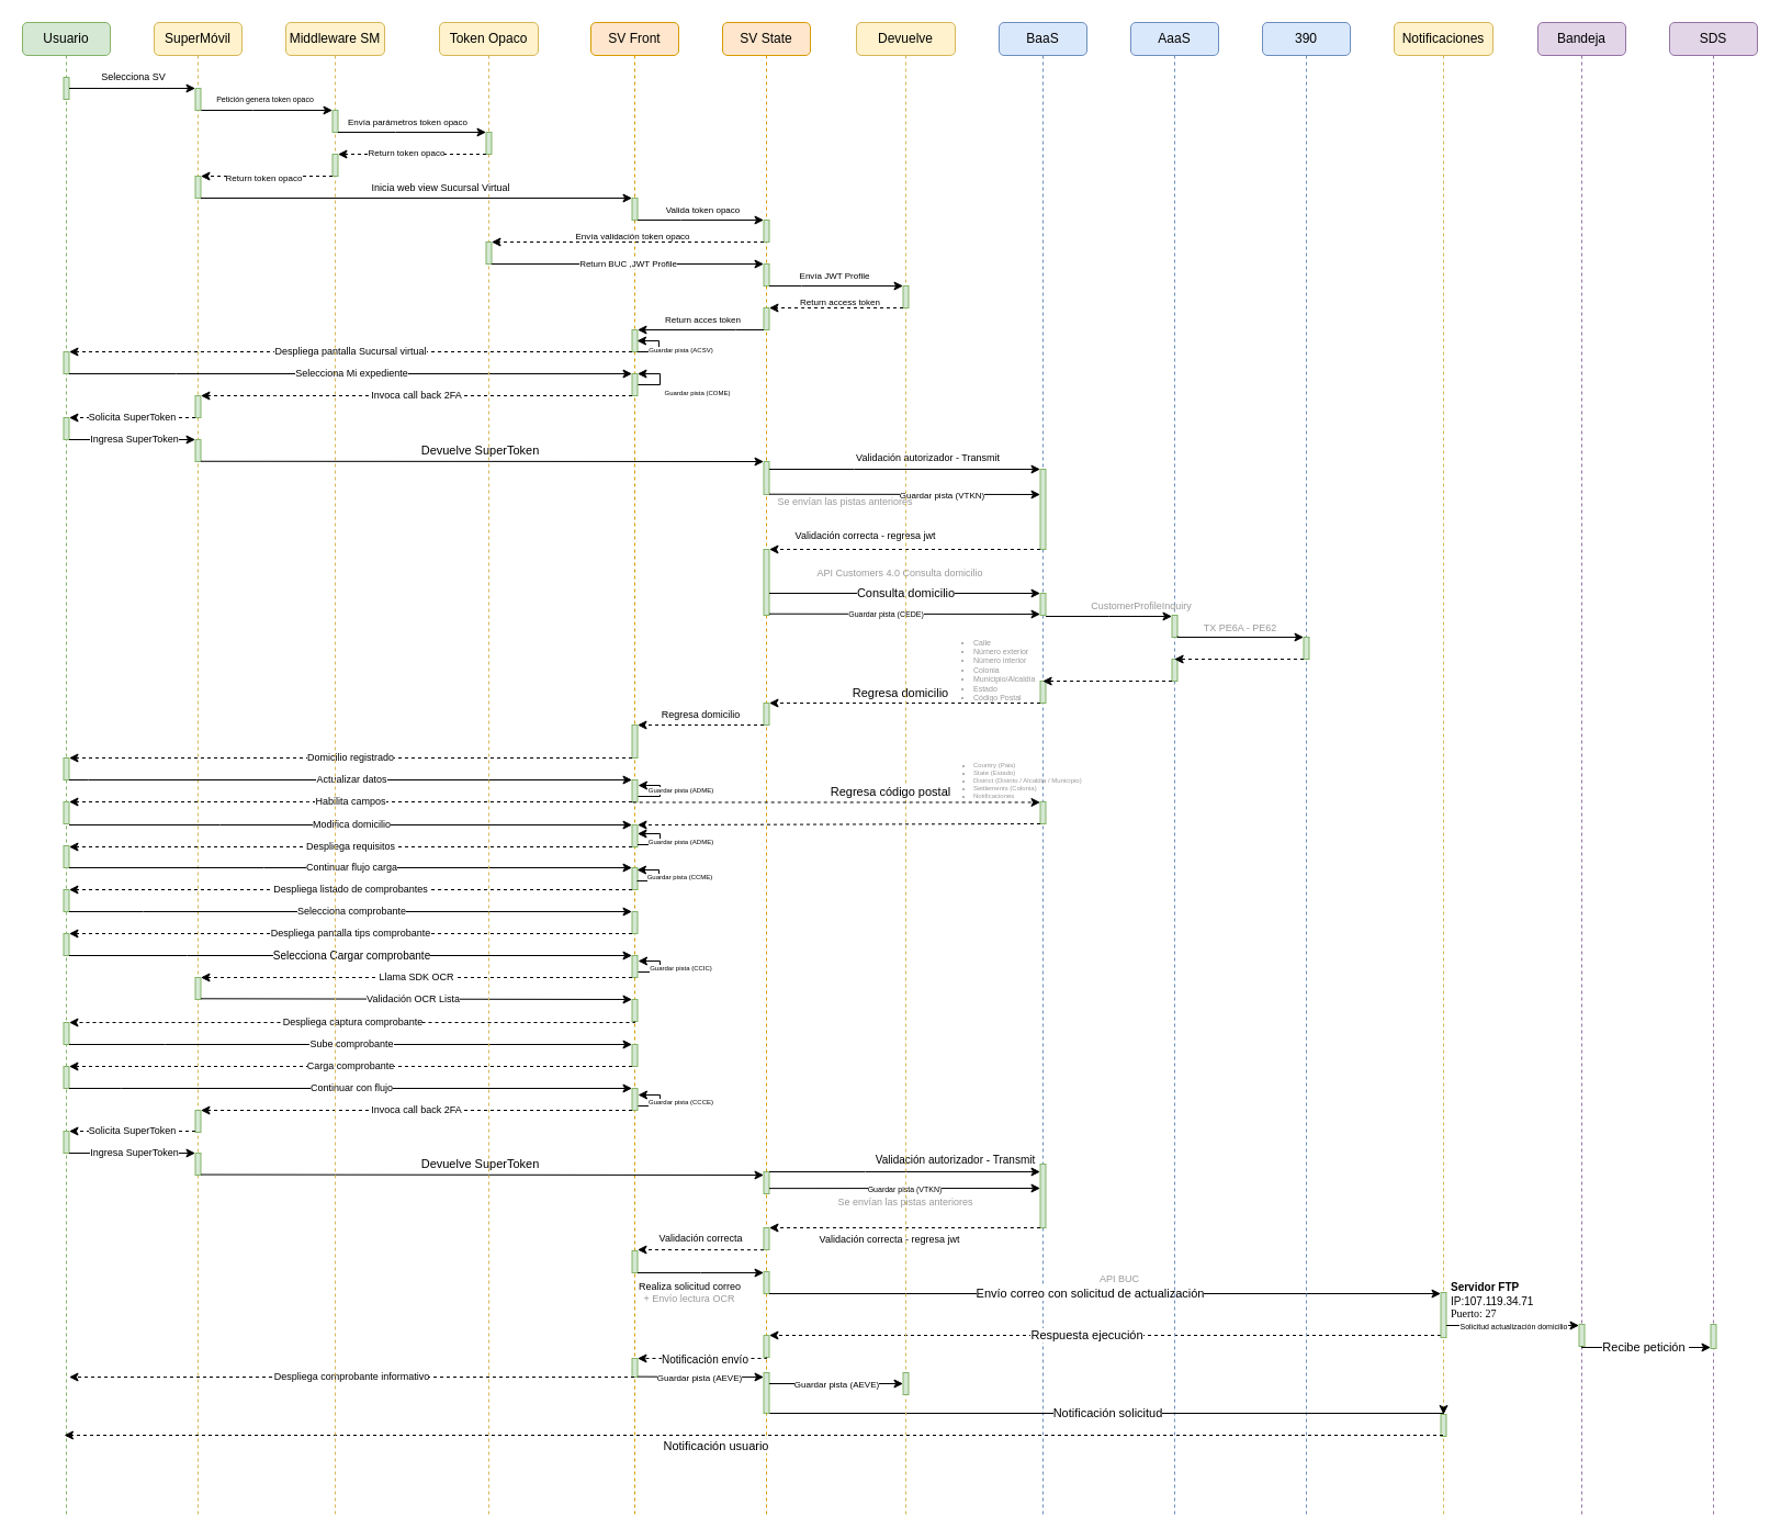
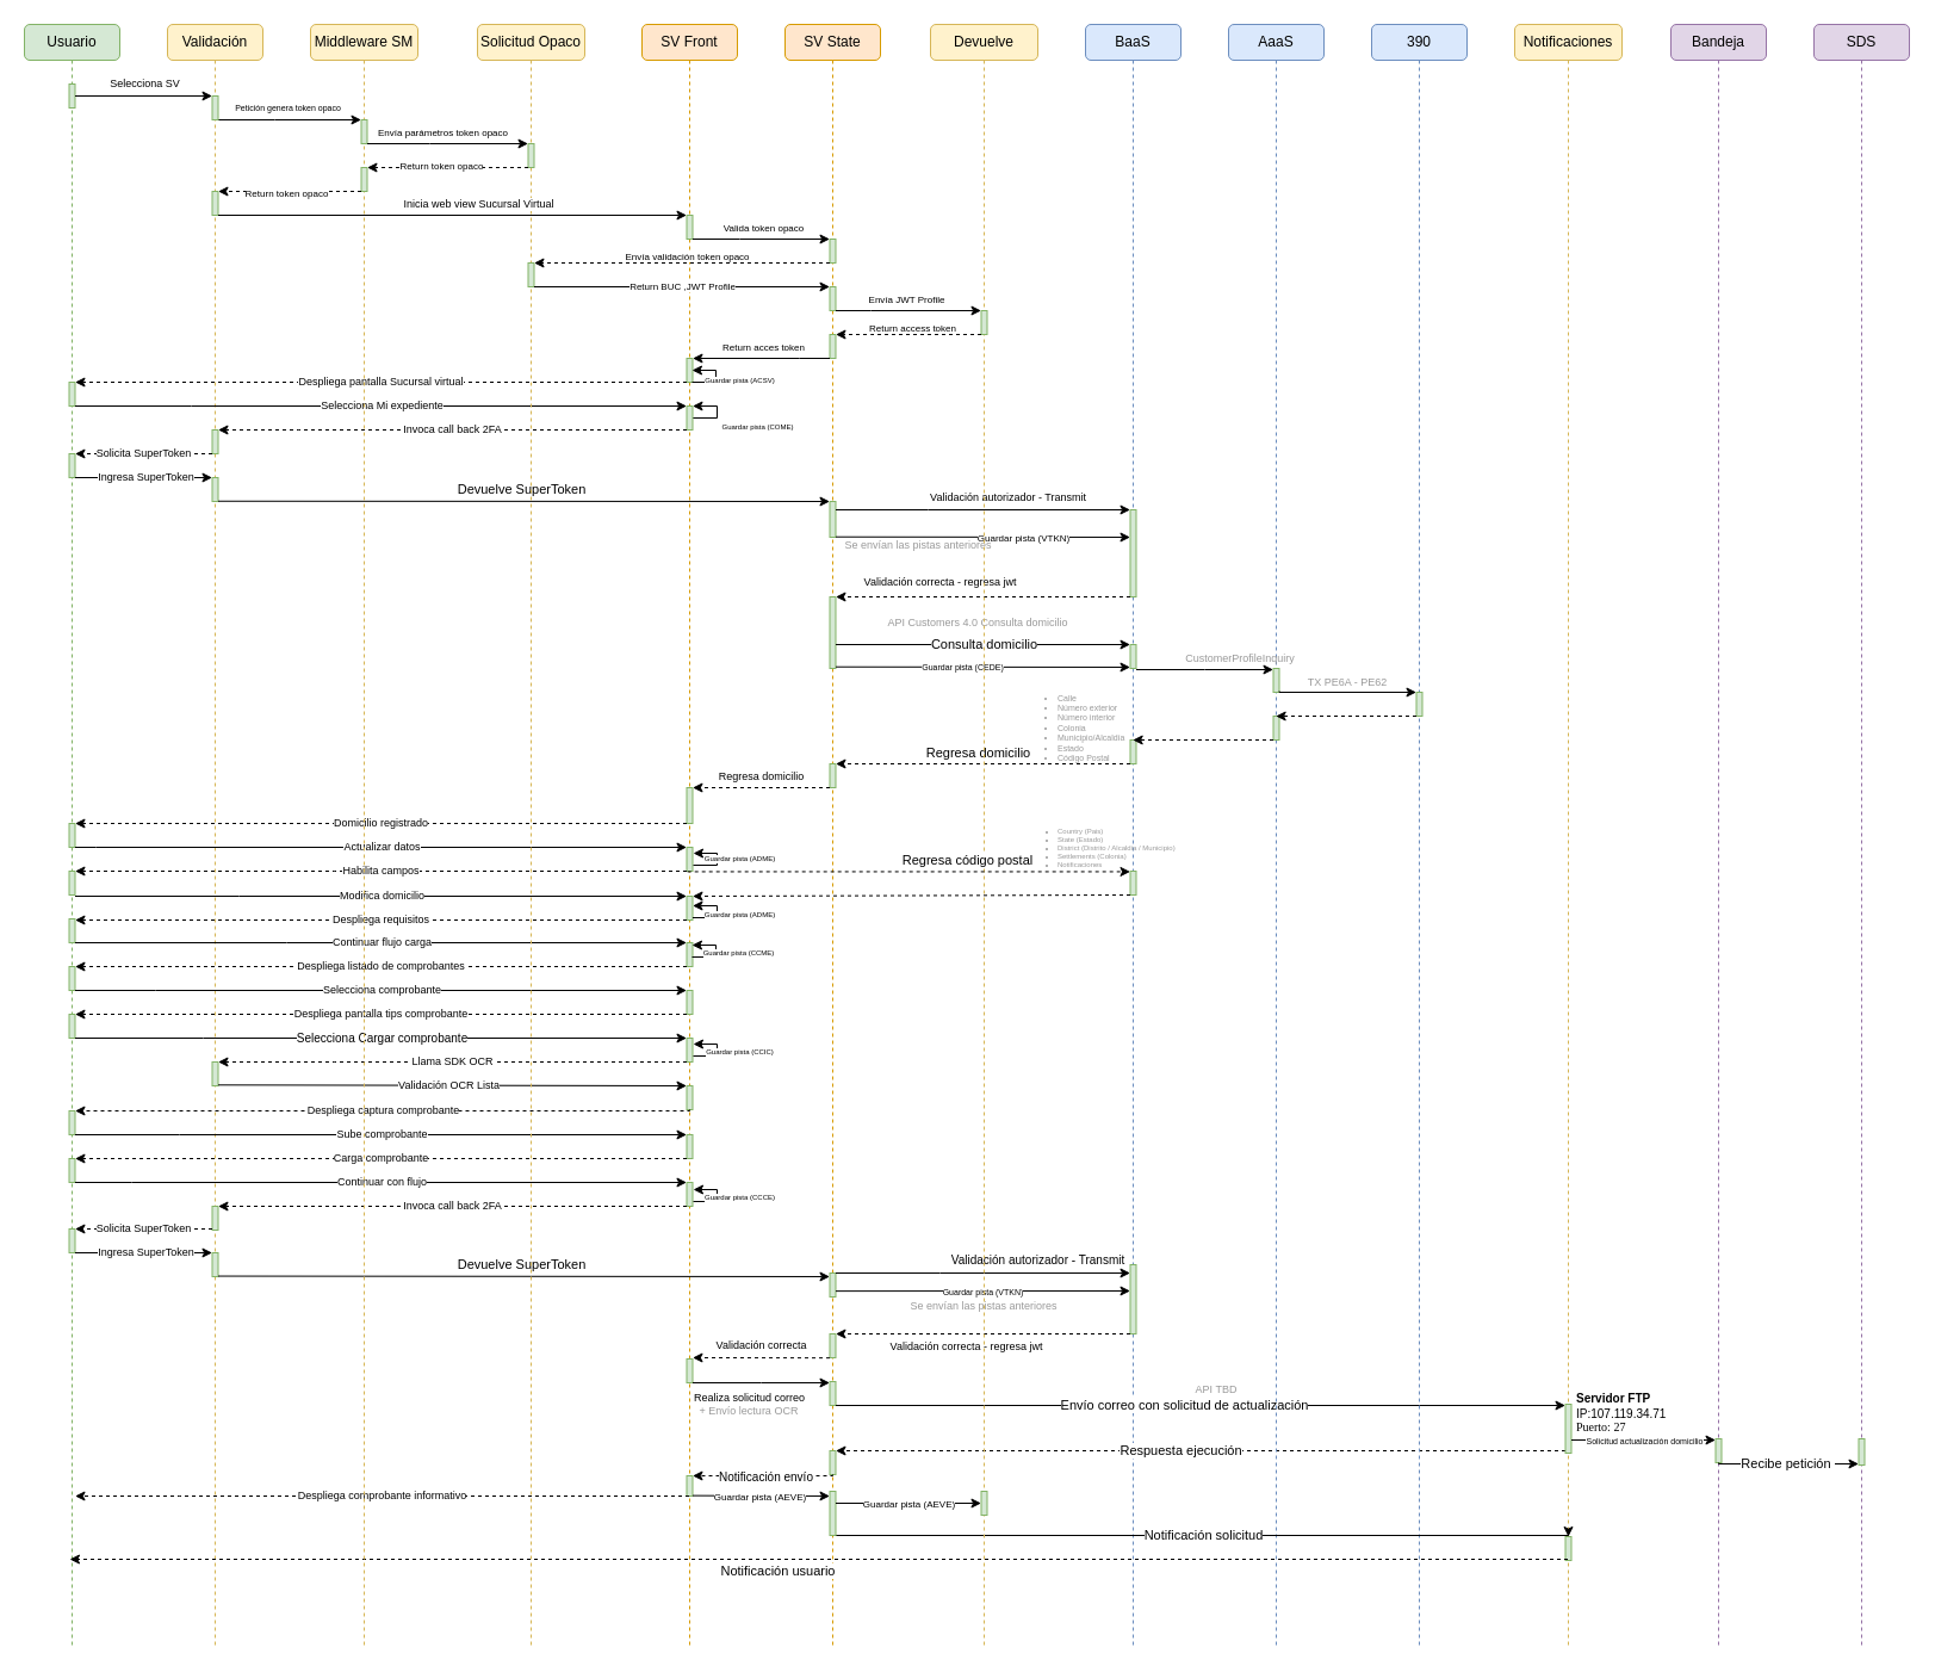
- <mxCell id="14" value="SuperMóvil" style="shape=umlLifeline;perimeter=lifelinePerimeter;whiteSpace=wrap;html=1;container=1;dropTarget=0;collapsible=0;recursiveResize=0;outlineConnect=0;portConstraint=eastwest;newEdgeStyle={&quot;edgeStyle&quot;:&quot;elbowEdgeStyle&quot;,&quot;elbow&quot;:&quot;vertical&quot;,&quot;curved&quot;:0,&quot;rounded&quot;:0};size=30;fillColor=#fff2cc;strokeColor=#d6b656;rounded=1;" vertex="1" parent="1"><mxGeometry x="140" y="20" width="80" height="1360" as="geometry" /></mxCell>
+ <mxCell id="14" value="Validación" style="shape=umlLifeline;perimeter=lifelinePerimeter;whiteSpace=wrap;html=1;container=1;dropTarget=0;collapsible=0;recursiveResize=0;outlineConnect=0;portConstraint=eastwest;newEdgeStyle={&quot;edgeStyle&quot;:&quot;elbowEdgeStyle&quot;,&quot;elbow&quot;:&quot;vertical&quot;,&quot;curved&quot;:0,&quot;rounded&quot;:0};size=30;fillColor=#fff2cc;strokeColor=#d6b656;rounded=1;" vertex="1" parent="1"><mxGeometry x="140" y="20" width="80" height="1360" as="geometry" /></mxCell>
- <mxCell id="142" value="Token Opaco" style="shape=umlLifeline;perimeter=lifelinePerimeter;whiteSpace=wrap;html=1;container=1;dropTarget=0;collapsible=0;recursiveResize=0;outlineConnect=0;portConstraint=eastwest;newEdgeStyle={&quot;edgeStyle&quot;:&quot;elbowEdgeStyle&quot;,&quot;elbow&quot;:&quot;vertical&quot;,&quot;curved&quot;:0,&quot;rounded&quot;:0};size=30;fillColor=#fff2cc;strokeColor=#d6b656;rounded=1;" vertex="1" parent="1"><mxGeometry x="400" y="20" width="90" height="1360" as="geometry" /></mxCell>
+ <mxCell id="142" value="Solicitud Opaco" style="shape=umlLifeline;perimeter=lifelinePerimeter;whiteSpace=wrap;html=1;container=1;dropTarget=0;collapsible=0;recursiveResize=0;outlineConnect=0;portConstraint=eastwest;newEdgeStyle={&quot;edgeStyle&quot;:&quot;elbowEdgeStyle&quot;,&quot;elbow&quot;:&quot;vertical&quot;,&quot;curved&quot;:0,&quot;rounded&quot;:0};size=30;fillColor=#fff2cc;strokeColor=#d6b656;rounded=1;" vertex="1" parent="1"><mxGeometry x="400" y="20" width="90" height="1360" as="geometry" /></mxCell>
- <mxCell id="110" value="API BUC" style="text;html=1;strokeColor=none;fillColor=none;align=center;verticalAlign=middle;whiteSpace=wrap;rounded=0;fontColor=#999999;fontSize=9;" vertex="1" parent="1"><mxGeometry x="930" y="1150" width="180" height="30" as="geometry" /></mxCell>
+ <mxCell id="110" value="API TBD" style="text;html=1;strokeColor=none;fillColor=none;align=center;verticalAlign=middle;whiteSpace=wrap;rounded=0;fontColor=#999999;fontSize=9;" vertex="1" parent="1"><mxGeometry x="930" y="1150" width="180" height="30" as="geometry" /></mxCell>
